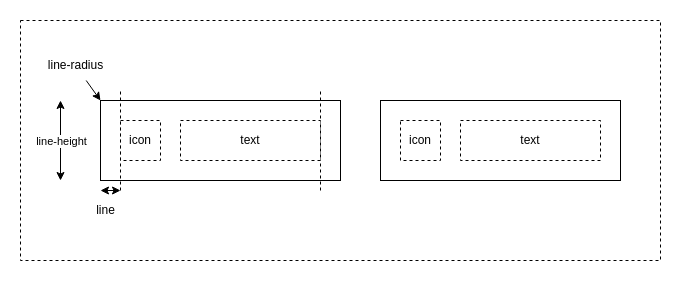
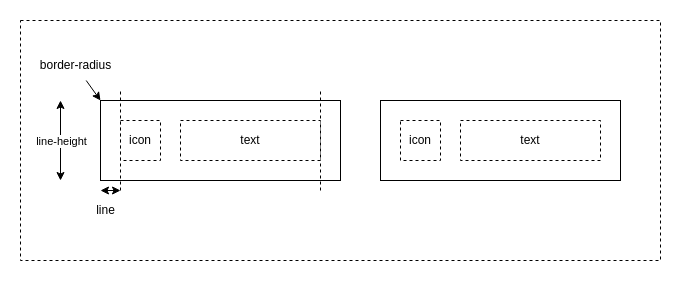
- <mxCell id="13" value="line-radius" style="text;html=1;align=center;verticalAlign=middle;resizable=0;points=[];autosize=1;strokeColor=none;fillColor=none;" parent="1" vertex="1"><mxGeometry x="30" y="50" width="90" height="30" as="geometry" /></mxCell>
+ <mxCell id="13" value="border-radius" style="text;html=1;align=center;verticalAlign=middle;resizable=0;points=[];autosize=1;strokeColor=none;fillColor=none;" parent="1" vertex="1"><mxGeometry x="30" y="50" width="90" height="30" as="geometry" /></mxCell>
